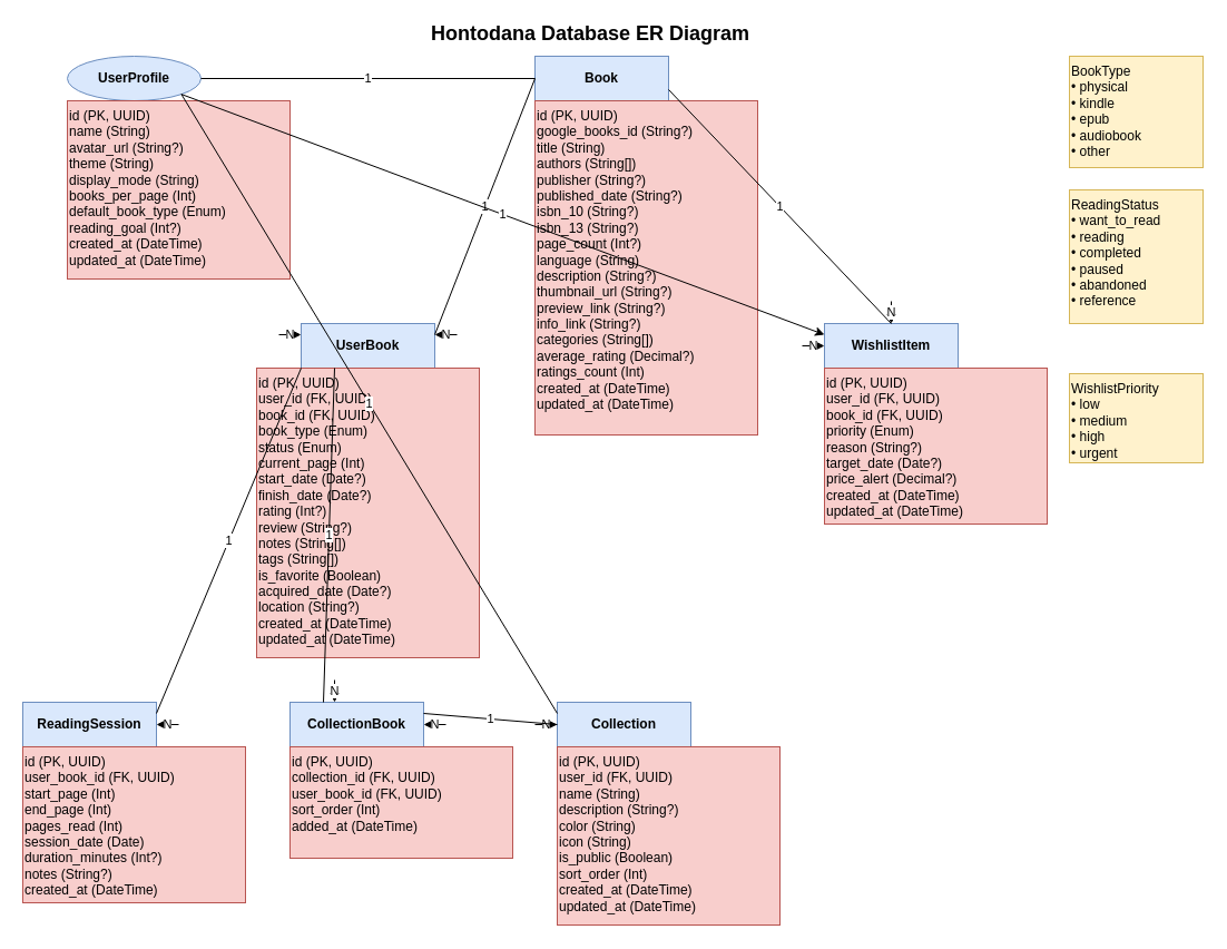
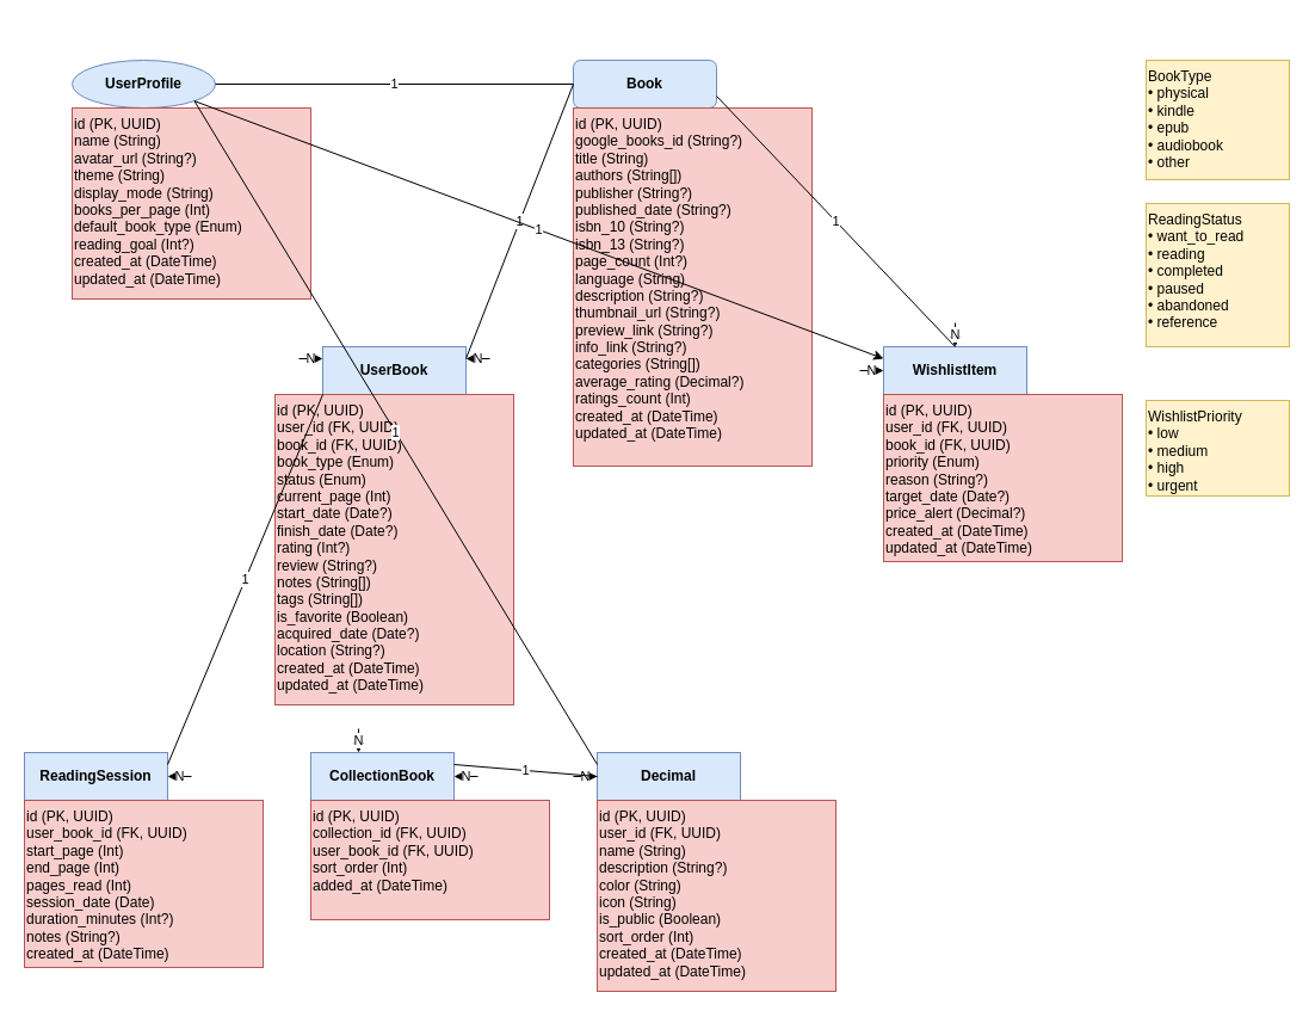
- <mxCell id="35" value="Hontodana Database ER Diagram" style="text;html=1;strokeColor=none;fillColor=none;align=center;verticalAlign=middle;whiteSpace=wrap;rounded=0;fontSize=18;fontStyle=1" vertex="1" parent="1"><mxGeometry x="380" y="20" width="300" height="20" as="geometry" /></mxCell>
- <mxCell id="4" value="Book" style="rounded=0;whiteSpace=wrap;html=1;fillColor=#dae8fc;strokeColor=#6c8ebf;fontStyle=1" vertex="1" parent="1"><mxGeometry x="480" y="50" width="120" height="40" as="geometry" /></mxCell>
+ <mxCell id="4" value="Book" style="whiteSpace=wrap;html=1;fillColor=#dae8fc;strokeColor=#6c8ebf;fontStyle=1;rounded=1;" vertex="1" parent="1"><mxGeometry x="480" y="50" width="120" height="40" as="geometry" /></mxCell>
- <mxCell id="33" value="1" style="endArrow=none;html=1;rounded=0;exitX=0.25;exitY=1;exitDx=0;exitDy=0;entryX=0.25;entryY=0;entryDx=0;entryDy=0;" edge="1" parent="1" source="6" target="14"><mxGeometry width="50" height="50" relative="1" as="geometry"><mxPoint x="300" y="590" as="sourcePoint" /><mxPoint x="300" y="630" as="targetPoint" /></mxGeometry></mxCell>
- <mxCell id="12" value="Collection" style="rounded=0;whiteSpace=wrap;html=1;fillColor=#dae8fc;strokeColor=#6c8ebf;fontStyle=1" vertex="1" parent="1"><mxGeometry x="500" y="630" width="120" height="40" as="geometry" /></mxCell>
+ <mxCell id="12" value="Decimal" style="rounded=0;whiteSpace=wrap;html=1;fillColor=#dae8fc;strokeColor=#6c8ebf;fontStyle=1" vertex="1" parent="1"><mxGeometry x="500" y="630" width="120" height="40" as="geometry" /></mxCell>
